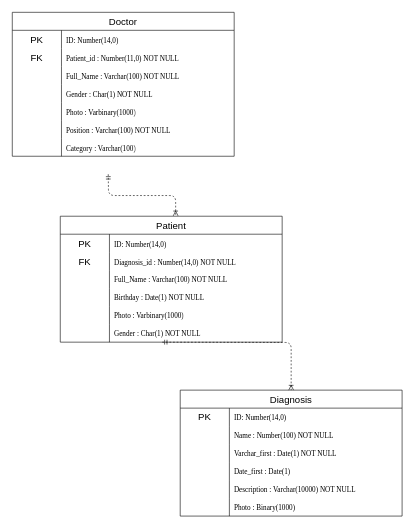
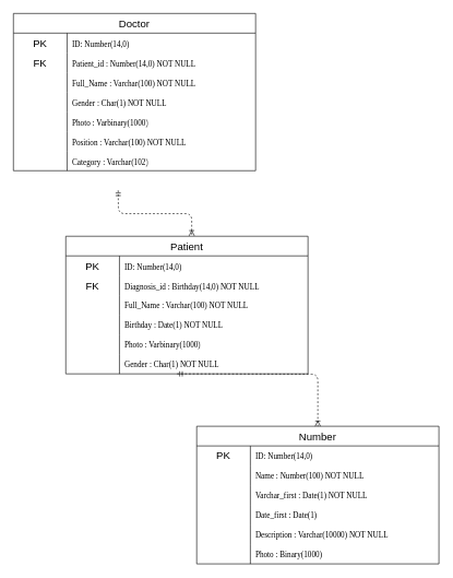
- <mxCell id="8" value="&lt;span style=&quot;font-family: Verdana; font-size: 12px; text-wrap: nowrap;&quot;&gt;Patient_id : Number(11,0) NOT NULL&lt;/span&gt;" style="shape=partialRectangle;html=1;whiteSpace=wrap;connectable=0;fillColor=none;top=0;left=0;bottom=0;right=0;align=left;spacingLeft=6;overflow=hidden;strokeColor=inherit;fontSize=16;" parent="6" vertex="1"><mxGeometry x="82" width="288" height="30" as="geometry"><mxRectangle width="288" height="30" as="alternateBounds" /></mxGeometry></mxCell>
+ <mxCell id="8" value="&lt;span style=&quot;font-family: Verdana; font-size: 12px; text-wrap: nowrap;&quot;&gt;Patient_id : Number(14,0) NOT NULL&lt;/span&gt;" style="shape=partialRectangle;html=1;whiteSpace=wrap;connectable=0;fillColor=none;top=0;left=0;bottom=0;right=0;align=left;spacingLeft=6;overflow=hidden;strokeColor=inherit;fontSize=16;" parent="6" vertex="1"><mxGeometry x="82" width="288" height="30" as="geometry"><mxRectangle width="288" height="30" as="alternateBounds" /></mxGeometry></mxCell>
- <mxCell id="23" value="&lt;span style=&quot;font-family: Verdana; font-size: 12px; text-wrap: nowrap;&quot;&gt;Category : Varchar(100)&lt;/span&gt;" style="shape=partialRectangle;html=1;whiteSpace=wrap;connectable=0;fillColor=none;top=0;left=0;bottom=0;right=0;align=left;spacingLeft=6;overflow=hidden;strokeColor=inherit;fontSize=16;" vertex="1" parent="21"><mxGeometry x="82" width="288" height="30" as="geometry"><mxRectangle width="288" height="30" as="alternateBounds" /></mxGeometry></mxCell>
+ <mxCell id="23" value="&lt;span style=&quot;font-family: Verdana; font-size: 12px; text-wrap: nowrap;&quot;&gt;Category : Varchar(102)&lt;/span&gt;" style="shape=partialRectangle;html=1;whiteSpace=wrap;connectable=0;fillColor=none;top=0;left=0;bottom=0;right=0;align=left;spacingLeft=6;overflow=hidden;strokeColor=inherit;fontSize=16;" vertex="1" parent="21"><mxGeometry x="82" width="288" height="30" as="geometry"><mxRectangle width="288" height="30" as="alternateBounds" /></mxGeometry></mxCell>
- <mxCell id="30" value="&lt;span style=&quot;font-family: Verdana; font-size: 12px; text-wrap: nowrap;&quot;&gt;Diagnosis_id : Number(14,0) NOT NULL&lt;/span&gt;" style="shape=partialRectangle;html=1;whiteSpace=wrap;connectable=0;fillColor=none;top=0;left=0;bottom=0;right=0;align=left;spacingLeft=6;overflow=hidden;strokeColor=inherit;fontSize=16;" parent="28" vertex="1"><mxGeometry x="82" width="288" height="30" as="geometry"><mxRectangle width="288" height="30" as="alternateBounds" /></mxGeometry></mxCell>
+ <mxCell id="30" value="&lt;span style=&quot;font-family: Verdana; font-size: 12px; text-wrap: nowrap;&quot;&gt;Diagnosis_id : Birthday(14,0) NOT NULL&lt;/span&gt;" style="shape=partialRectangle;html=1;whiteSpace=wrap;connectable=0;fillColor=none;top=0;left=0;bottom=0;right=0;align=left;spacingLeft=6;overflow=hidden;strokeColor=inherit;fontSize=16;" parent="28" vertex="1"><mxGeometry x="82" width="288" height="30" as="geometry"><mxRectangle width="288" height="30" as="alternateBounds" /></mxGeometry></mxCell>
- <mxCell id="43" value="Diagnosis" style="shape=table;startSize=30;container=1;collapsible=0;childLayout=tableLayout;fixedRows=1;rowLines=0;fontStyle=0;strokeColor=default;fontSize=16;" parent="1" vertex="1"><mxGeometry x="300" y="650" width="370" height="210" as="geometry" /></mxCell>
+ <mxCell id="43" value="Number" style="shape=table;startSize=30;container=1;collapsible=0;childLayout=tableLayout;fixedRows=1;rowLines=0;fontStyle=0;strokeColor=default;fontSize=16;" parent="1" vertex="1"><mxGeometry x="300" y="650" width="370" height="210" as="geometry" /></mxCell>
